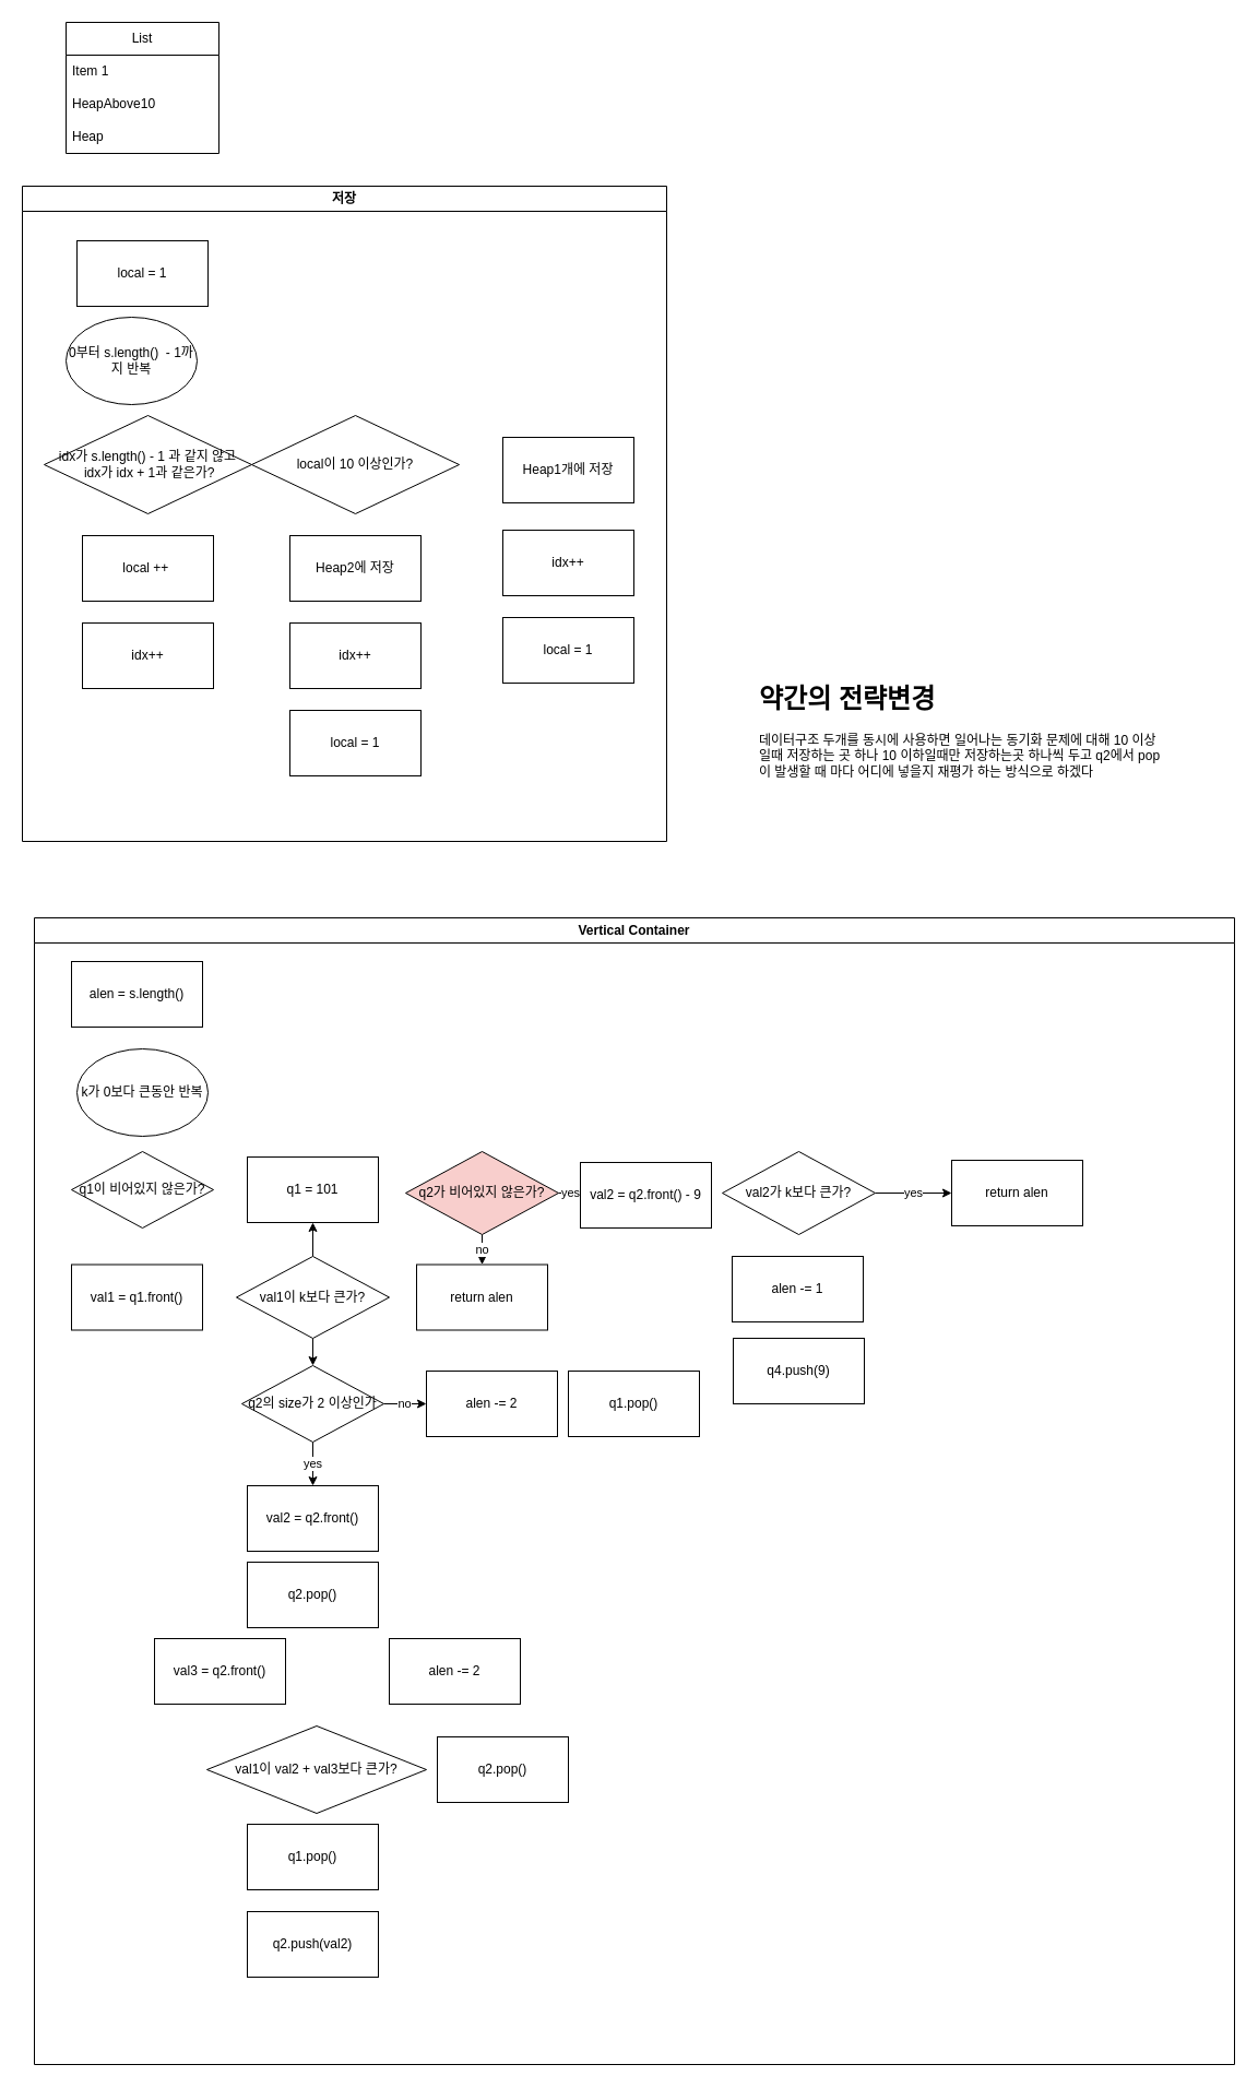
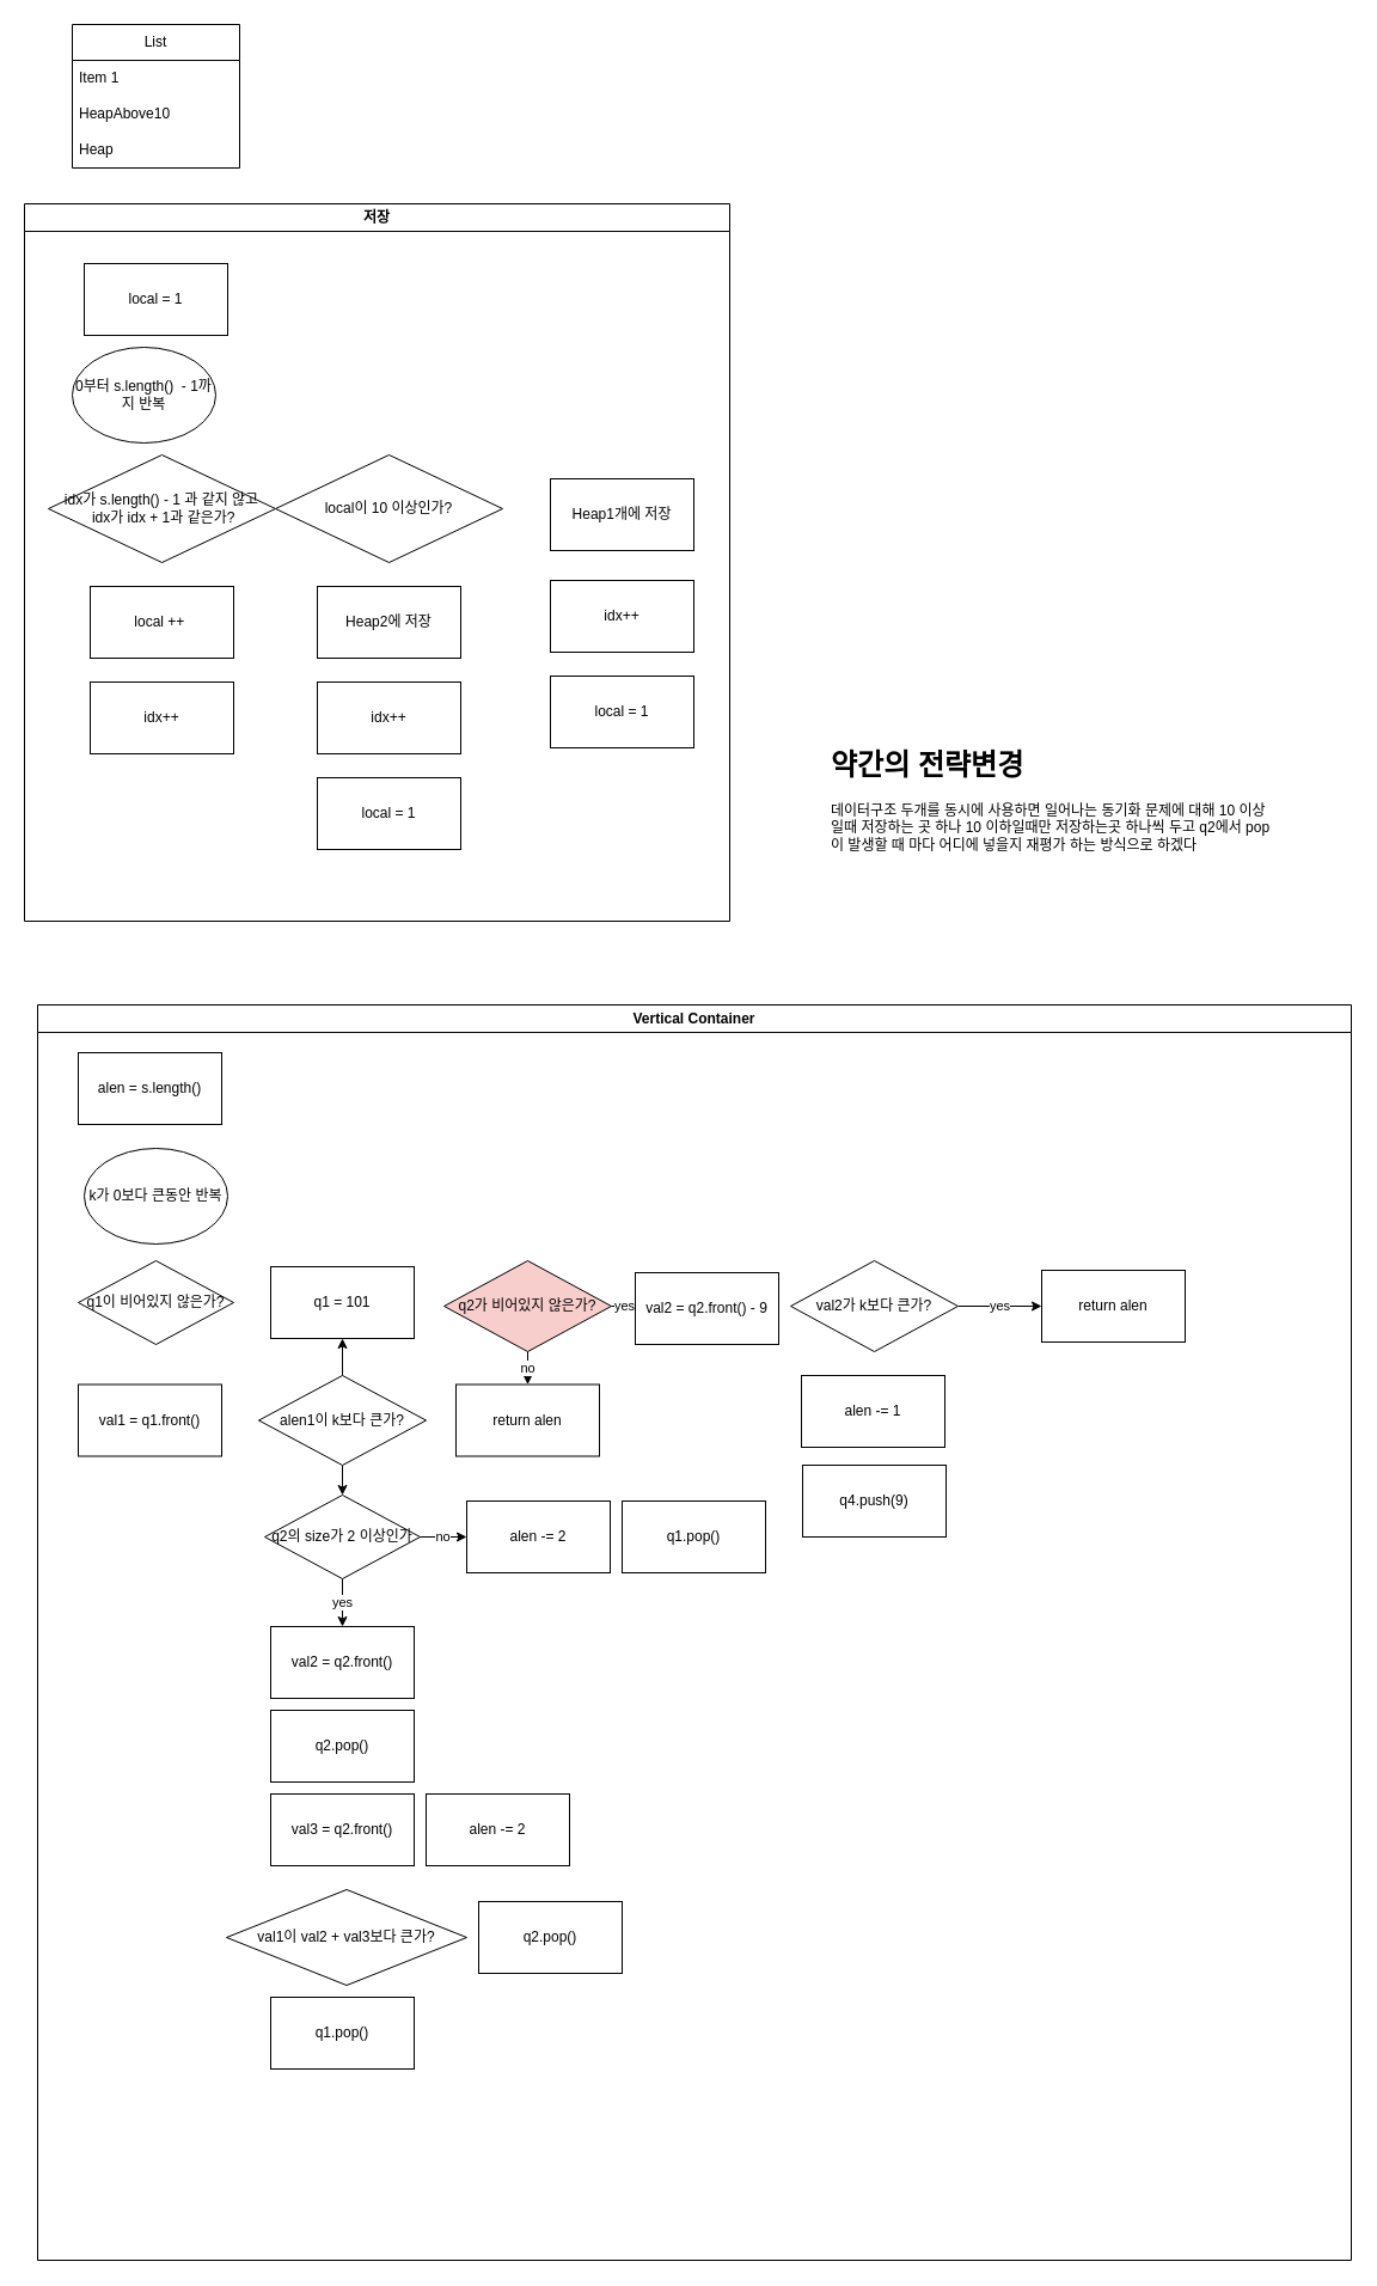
- <mxCell id="35" value="val1이 k보다 큰가?" style="rhombus;whiteSpace=wrap;html=1;" vertex="1" parent="19"><mxGeometry x="185" y="310" width="140" height="75" as="geometry" /></mxCell>
+ <mxCell id="35" value="alen1이 k보다 큰가?" style="rhombus;whiteSpace=wrap;html=1;" vertex="1" parent="19"><mxGeometry x="185" y="310" width="140" height="75" as="geometry" /></mxCell>
- <mxCell id="27" value="val3 = q2.front()" style="whiteSpace=wrap;html=1;" vertex="1" parent="19"><mxGeometry x="110" y="660" width="120" height="60" as="geometry" /></mxCell>
+ <mxCell id="27" value="val3 = q2.front()" style="whiteSpace=wrap;html=1;" vertex="1" parent="19"><mxGeometry x="195" y="660" width="120" height="60" as="geometry" /></mxCell>
- <mxCell id="45" value="q2.push(val2)" style="whiteSpace=wrap;html=1;" vertex="1" parent="19"><mxGeometry x="195" y="910" width="120" height="60" as="geometry" /></mxCell>
